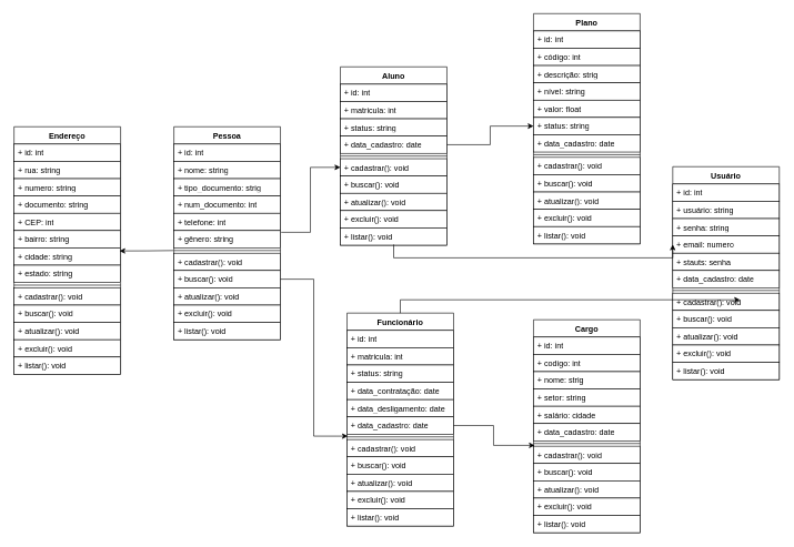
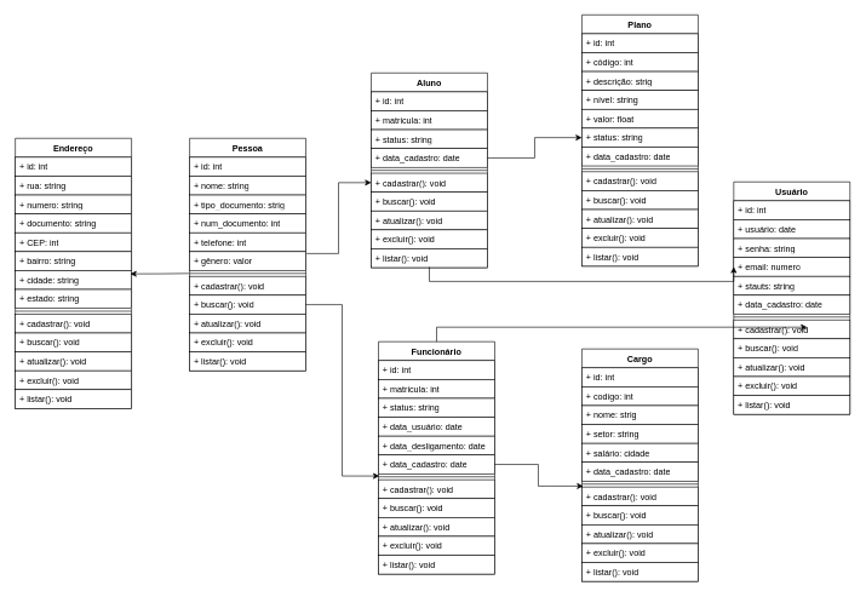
- <mxCell id="41" value="+ usuário: string" style="text;strokeColor=#000000;fillColor=#FFFFFF;align=left;verticalAlign=top;spacingLeft=4;spacingRight=4;overflow=hidden;rotatable=0;points=[[0,0.5],[1,0.5]];portConstraint=eastwest;whiteSpace=wrap;html=1;fontColor=#000000;" parent="39" vertex="1"><mxGeometry y="52" width="160" height="26" as="geometry" /></mxCell>
+ <mxCell id="41" value="+ usuário: date" style="text;strokeColor=#000000;fillColor=#FFFFFF;align=left;verticalAlign=top;spacingLeft=4;spacingRight=4;overflow=hidden;rotatable=0;points=[[0,0.5],[1,0.5]];portConstraint=eastwest;whiteSpace=wrap;html=1;fontColor=#000000;" parent="39" vertex="1"><mxGeometry y="52" width="160" height="26" as="geometry" /></mxCell>
- <mxCell id="8" value="+ gênero: string" style="text;strokeColor=#000000;fillColor=#FFFFFF;align=left;verticalAlign=top;spacingLeft=4;spacingRight=4;overflow=hidden;rotatable=0;points=[[0,0.5],[1,0.5]];portConstraint=eastwest;whiteSpace=wrap;html=1;fontColor=#000000;" parent="2" vertex="1"><mxGeometry y="156" width="160" height="26" as="geometry" /></mxCell>
+ <mxCell id="8" value="+ gênero: valor" style="text;strokeColor=#000000;fillColor=#FFFFFF;align=left;verticalAlign=top;spacingLeft=4;spacingRight=4;overflow=hidden;rotatable=0;points=[[0,0.5],[1,0.5]];portConstraint=eastwest;whiteSpace=wrap;html=1;fontColor=#000000;" parent="2" vertex="1"><mxGeometry y="156" width="160" height="26" as="geometry" /></mxCell>
- <mxCell id="44" value="+ stauts: senha" style="text;strokeColor=#000000;fillColor=#FFFFFF;align=left;verticalAlign=top;spacingLeft=4;spacingRight=4;overflow=hidden;rotatable=0;points=[[0,0.5],[1,0.5]];portConstraint=eastwest;whiteSpace=wrap;html=1;fontColor=#000000;" parent="39" vertex="1"><mxGeometry y="130" width="160" height="26" as="geometry" /></mxCell>
+ <mxCell id="44" value="+ stauts: string" style="text;strokeColor=#000000;fillColor=#FFFFFF;align=left;verticalAlign=top;spacingLeft=4;spacingRight=4;overflow=hidden;rotatable=0;points=[[0,0.5],[1,0.5]];portConstraint=eastwest;whiteSpace=wrap;html=1;fontColor=#000000;" parent="39" vertex="1"><mxGeometry y="130" width="160" height="26" as="geometry" /></mxCell>
- <mxCell id="30" value="+ data_contratação: date" style="text;strokeColor=#000000;fillColor=#FFFFFF;align=left;verticalAlign=top;spacingLeft=4;spacingRight=4;overflow=hidden;rotatable=0;points=[[0,0.5],[1,0.5]];portConstraint=eastwest;whiteSpace=wrap;html=1;fontColor=#000000;" parent="26" vertex="1"><mxGeometry y="104" width="160" height="26" as="geometry" /></mxCell>
+ <mxCell id="30" value="+ data_usuário: date" style="text;strokeColor=#000000;fillColor=#FFFFFF;align=left;verticalAlign=top;spacingLeft=4;spacingRight=4;overflow=hidden;rotatable=0;points=[[0,0.5],[1,0.5]];portConstraint=eastwest;whiteSpace=wrap;html=1;fontColor=#000000;" parent="26" vertex="1"><mxGeometry y="104" width="160" height="26" as="geometry" /></mxCell>
